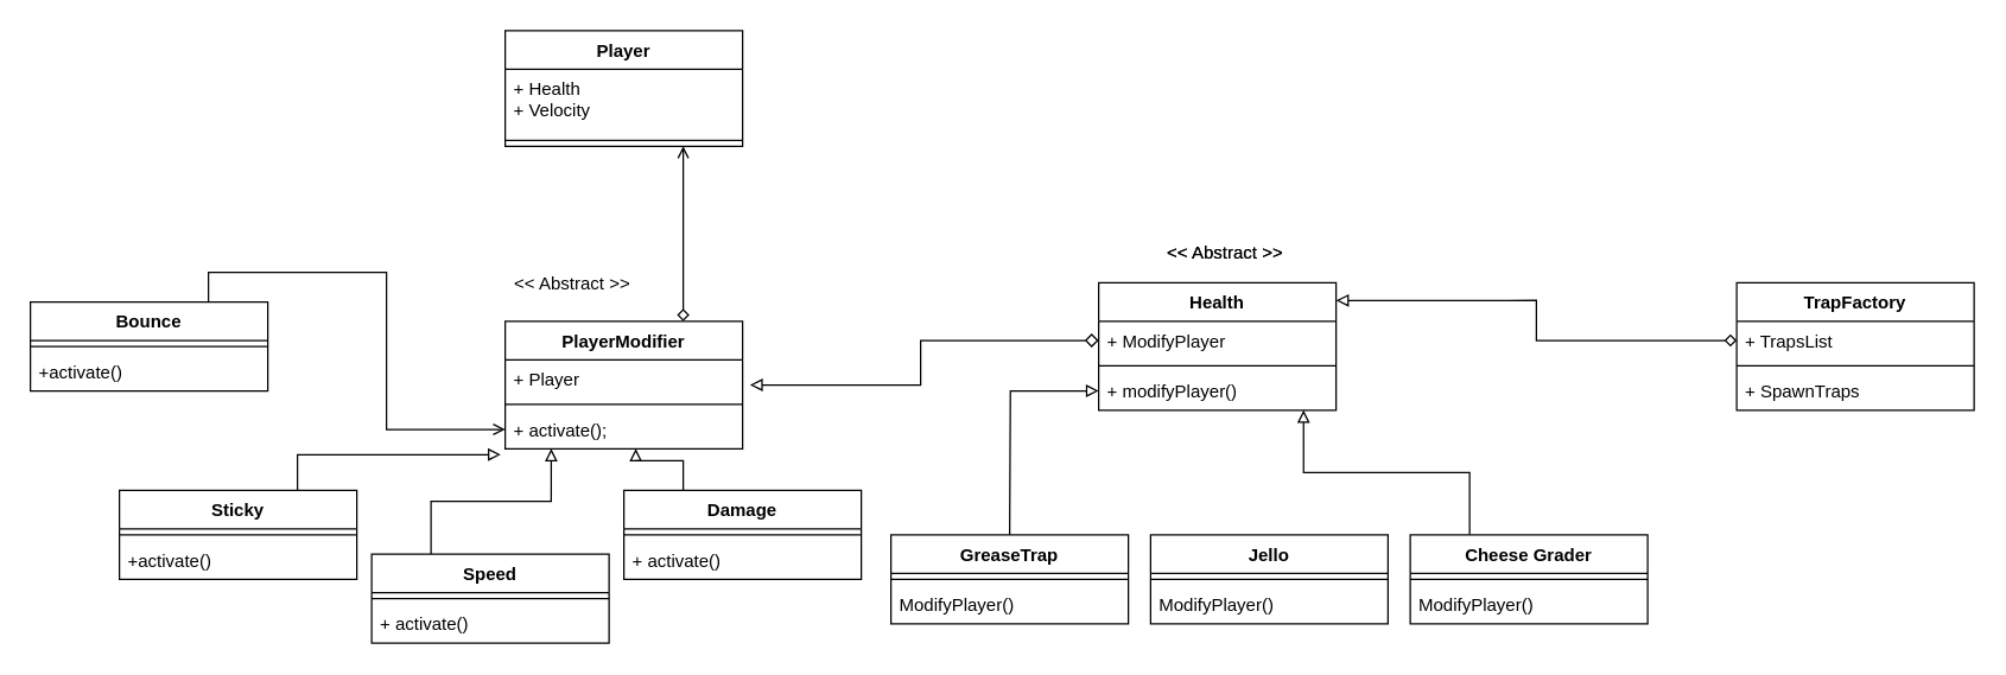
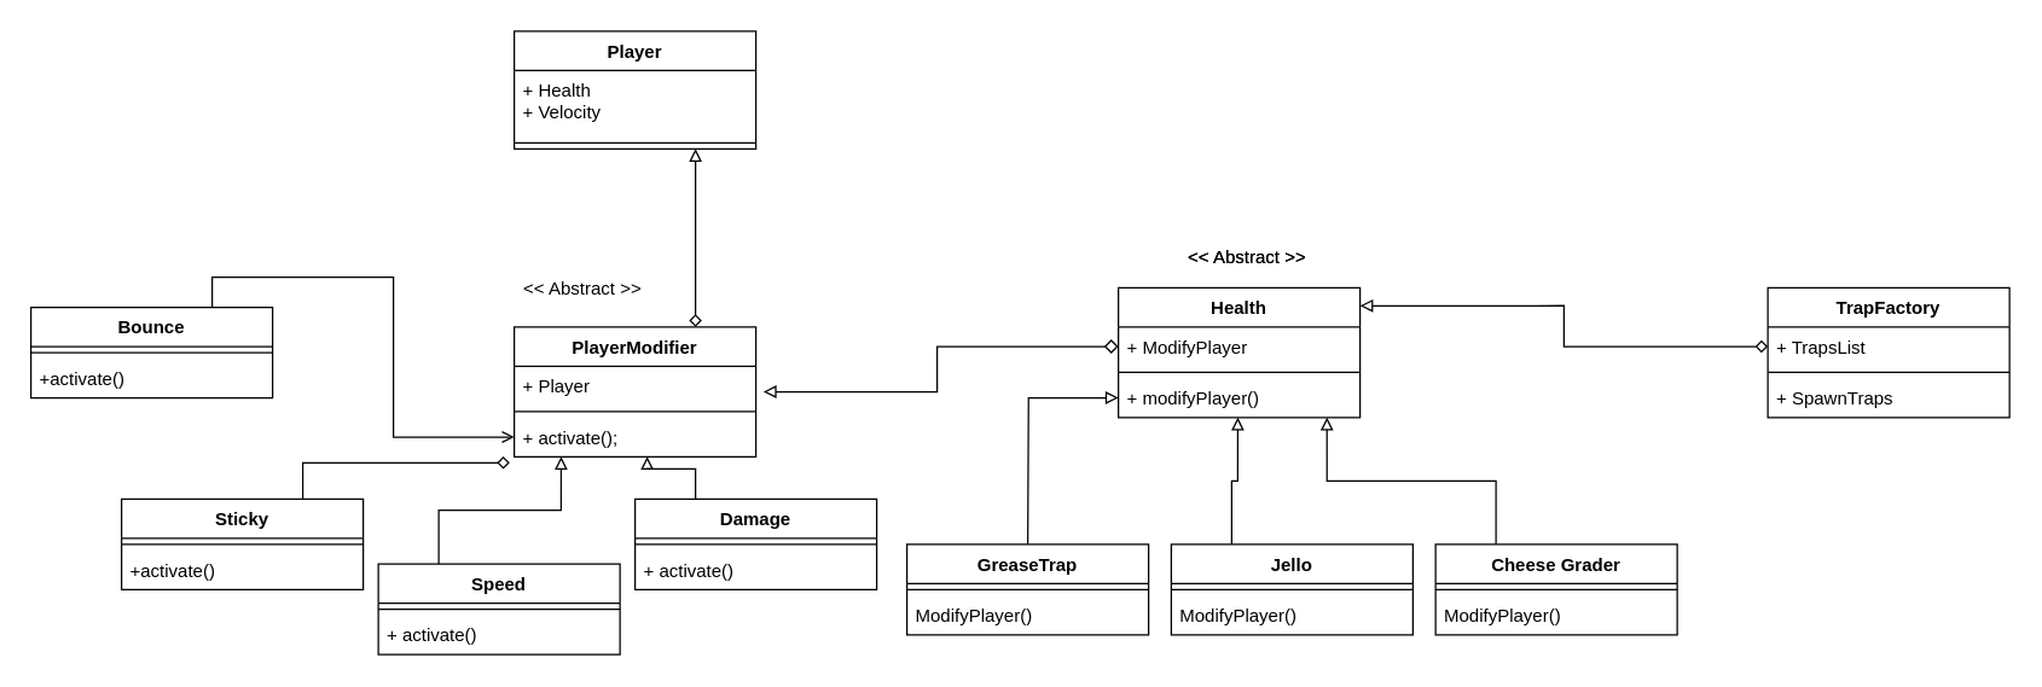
- <mxCell id="24" style="edgeStyle=orthogonalEdgeStyle;rounded=0;orthogonalLoop=1;jettySize=auto;html=1;exitX=0.75;exitY=0;exitDx=0;exitDy=0;entryX=0.75;entryY=1;entryDx=0;entryDy=0;endArrow=open;endFill=0;startArrow=diamond;startFill=0;" edge="1" parent="1" source="25" target="48"><mxGeometry relative="1" as="geometry" /></mxCell>
+ <mxCell id="24" style="edgeStyle=orthogonalEdgeStyle;rounded=0;orthogonalLoop=1;jettySize=auto;html=1;exitX=0.75;exitY=0;exitDx=0;exitDy=0;entryX=0.75;entryY=1;entryDx=0;entryDy=0;endArrow=block;endFill=0;startArrow=diamond;startFill=0;" edge="1" parent="1" source="25" target="48"><mxGeometry relative="1" as="geometry" /></mxCell>
- <mxCell id="33" style="edgeStyle=orthogonalEdgeStyle;rounded=0;orthogonalLoop=1;jettySize=auto;html=1;exitX=0.75;exitY=0;exitDx=0;exitDy=0;endArrow=block;endFill=0;entryX=-0.019;entryY=1.154;entryDx=0;entryDy=0;entryPerimeter=0;" edge="1" parent="1" source="37" target="28"><mxGeometry relative="1" as="geometry"><mxPoint x="410" y="290" as="targetPoint" /></mxGeometry></mxCell>
+ <mxCell id="33" style="edgeStyle=orthogonalEdgeStyle;rounded=0;orthogonalLoop=1;jettySize=auto;html=1;exitX=0.75;exitY=0;exitDx=0;exitDy=0;endArrow=diamond;endFill=0;entryX=-0.019;entryY=1.154;entryDx=0;entryDy=0;entryPerimeter=0;" edge="1" parent="1" source="37" target="28"><mxGeometry relative="1" as="geometry"><mxPoint x="410" y="290" as="targetPoint" /></mxGeometry></mxCell>
+ <mxCell id="11" style="edgeStyle=orthogonalEdgeStyle;rounded=0;orthogonalLoop=1;jettySize=auto;html=1;exitX=0.25;exitY=0;exitDx=0;exitDy=0;entryX=0.494;entryY=1;entryDx=0;entryDy=0;entryPerimeter=0;endArrow=block;endFill=0;" edge="1" parent="1" source="12" target="5"><mxGeometry relative="1" as="geometry" /></mxCell>
